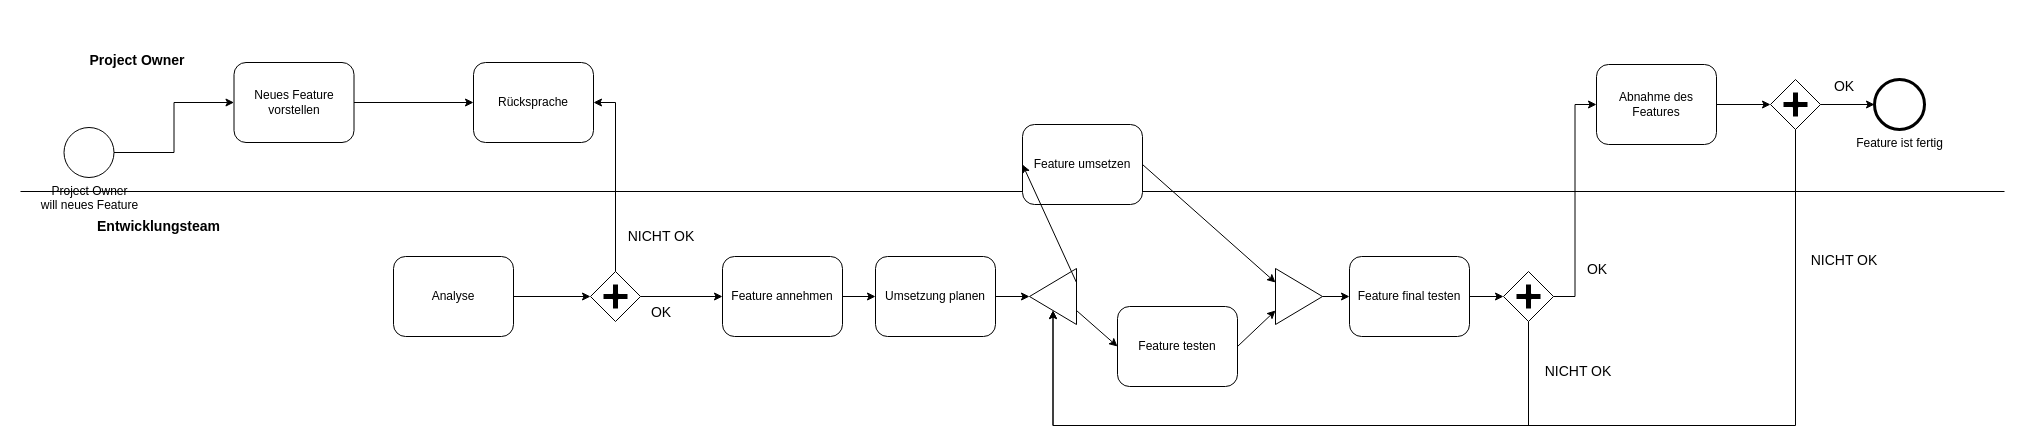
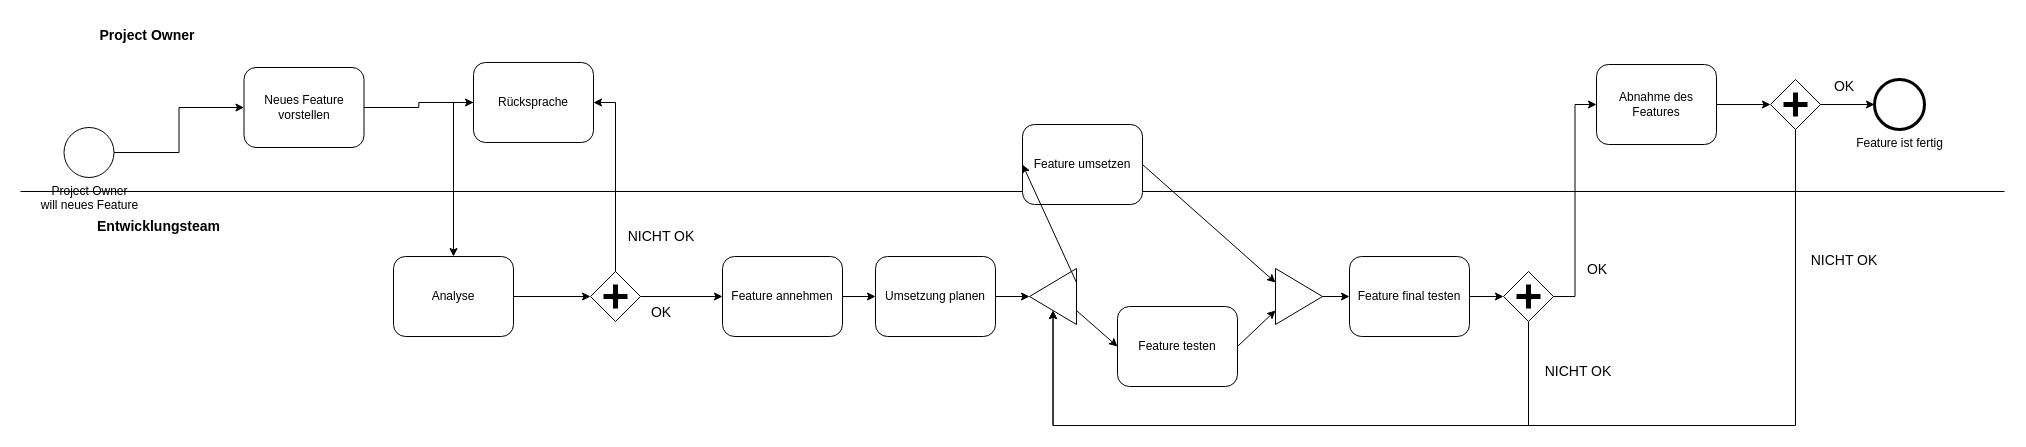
- <mxCell id="12" value="Project Owner" style="text;html=1;strokeColor=none;fillColor=none;align=center;verticalAlign=middle;whiteSpace=wrap;rounded=0;fontStyle=1;fontSize=14;" parent="1" vertex="1"><mxGeometry x="84.5" y="45" width="104" height="30" as="geometry" /></mxCell>
+ <mxCell id="12" value="Project Owner" style="text;html=1;strokeColor=none;fillColor=none;align=center;verticalAlign=middle;whiteSpace=wrap;rounded=0;fontStyle=1;fontSize=14;" parent="1" vertex="1"><mxGeometry x="94.5" y="20" width="104" height="30" as="geometry" /></mxCell>
- <mxCell id="3" value="Neues Feature vorstellen" style="shape=ext;rounded=1;html=1;whiteSpace=wrap;" parent="1" vertex="1"><mxGeometry x="233.5" y="62" width="120" height="80" as="geometry" /></mxCell>
+ <mxCell id="3" value="Neues Feature vorstellen" style="shape=ext;rounded=1;html=1;whiteSpace=wrap;" parent="1" vertex="1"><mxGeometry x="243.5" y="67" width="120" height="80" as="geometry" /></mxCell>
+ <mxCell id="43" value="" style="edgeStyle=orthogonalEdgeStyle;rounded=0;html=1;jettySize=auto;orthogonalLoop=1;exitX=0;exitY=0.5;exitDx=0;exitDy=0;entryX=0.5;entryY=0;entryDx=0;entryDy=0;" parent="1" source="41" target="37" edge="1"><mxGeometry relative="1" as="geometry"><mxPoint x="599" y="281" as="sourcePoint" /><mxPoint x="502" y="226" as="targetPoint" /></mxGeometry></mxCell>
